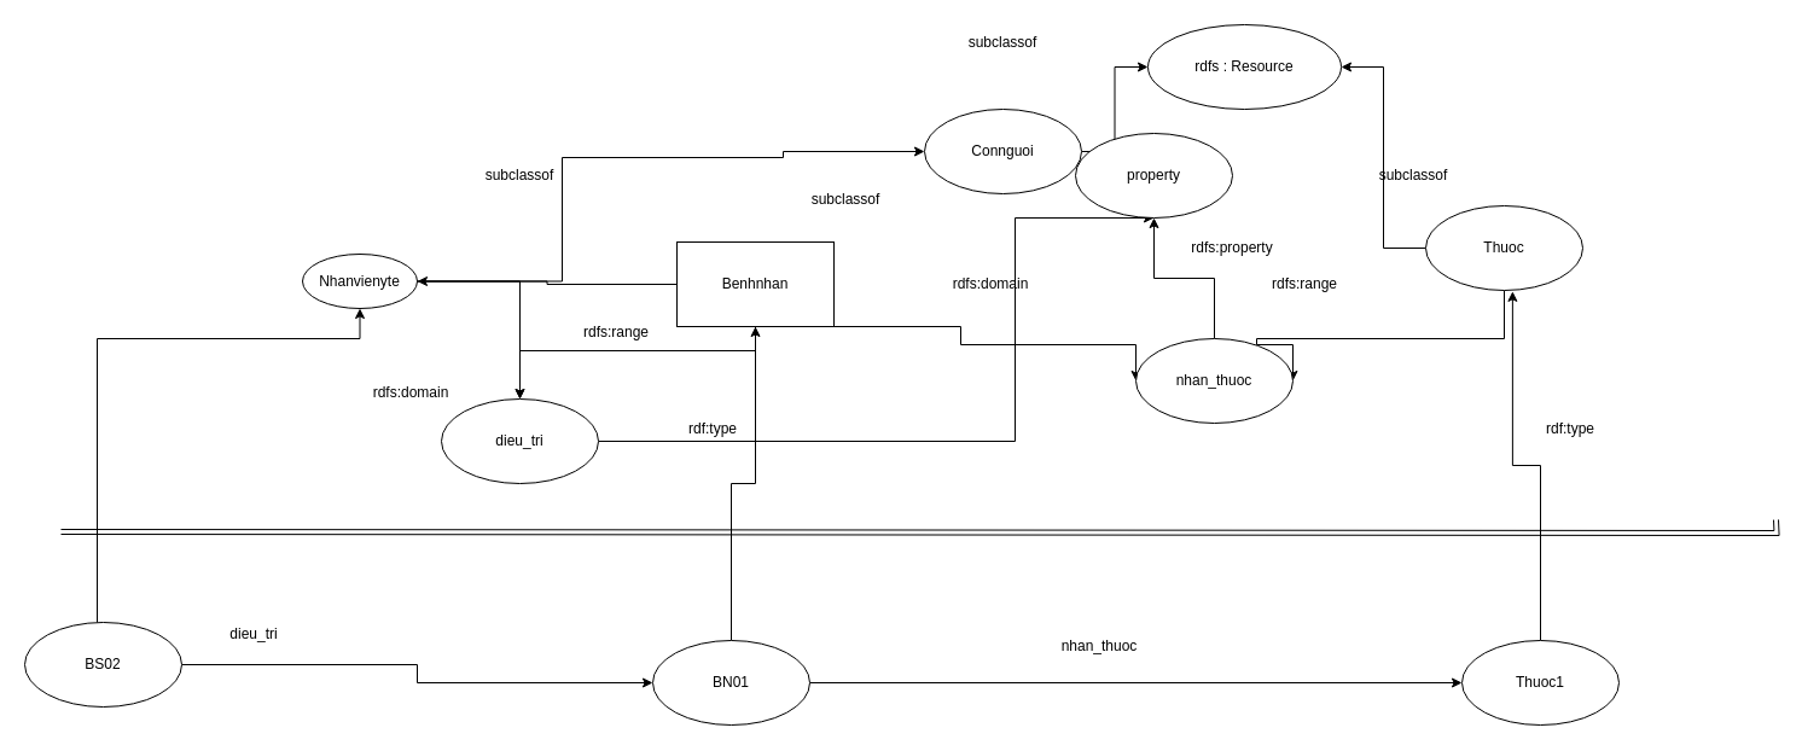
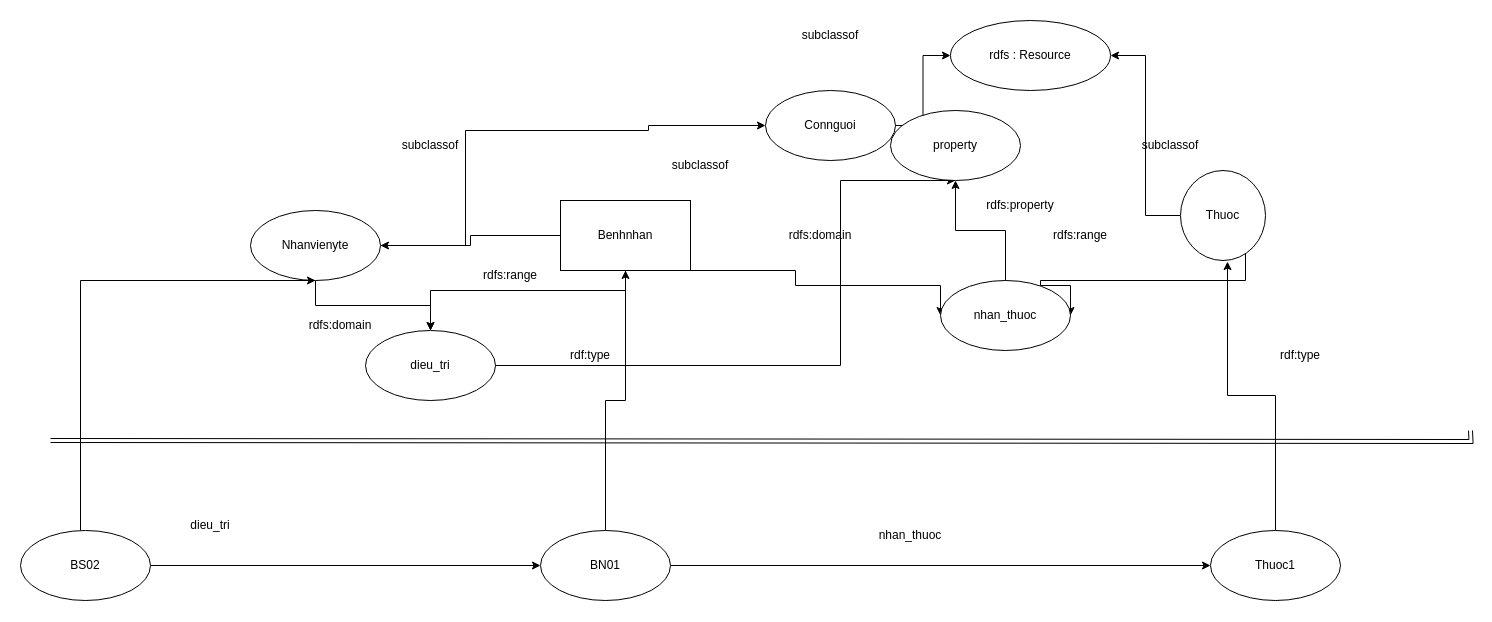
- <mxCell id="20" value="Thuoc" style="ellipse;whiteSpace=wrap;html=1;" vertex="1" parent="1"><mxGeometry x="1180" y="170" width="130" height="70" as="geometry" /></mxCell>
+ <mxCell id="20" value="Thuoc" style="ellipse;whiteSpace=wrap;html=1;" vertex="1" parent="1"><mxGeometry x="1180" y="170" width="85" height="90" as="geometry" /></mxCell>
- <mxCell id="30" value="Nhanvienyte" style="ellipse;whiteSpace=wrap;html=1;" vertex="1" parent="1"><mxGeometry x="250" y="210" width="95" height="45" as="geometry" /></mxCell>
+ <mxCell id="30" value="Nhanvienyte" style="ellipse;whiteSpace=wrap;html=1;" vertex="1" parent="1"><mxGeometry x="250" y="210" width="130" height="70" as="geometry" /></mxCell>
- <mxCell id="35" value="BS02" style="ellipse;whiteSpace=wrap;html=1;" vertex="1" parent="1"><mxGeometry x="20" y="515" width="130" height="70" as="geometry" /></mxCell>
+ <mxCell id="35" value="BS02" style="ellipse;whiteSpace=wrap;html=1;" vertex="1" parent="1"><mxGeometry x="20" y="530" width="130" height="70" as="geometry" /></mxCell>
